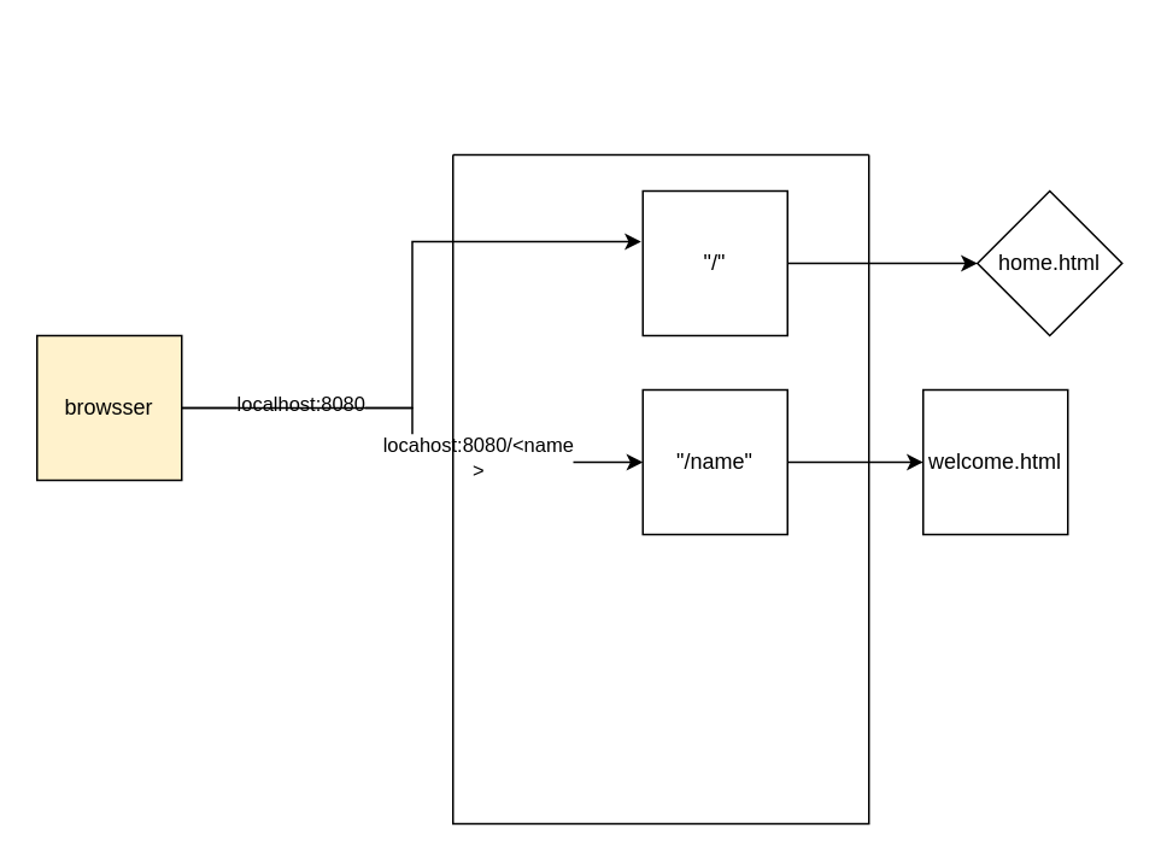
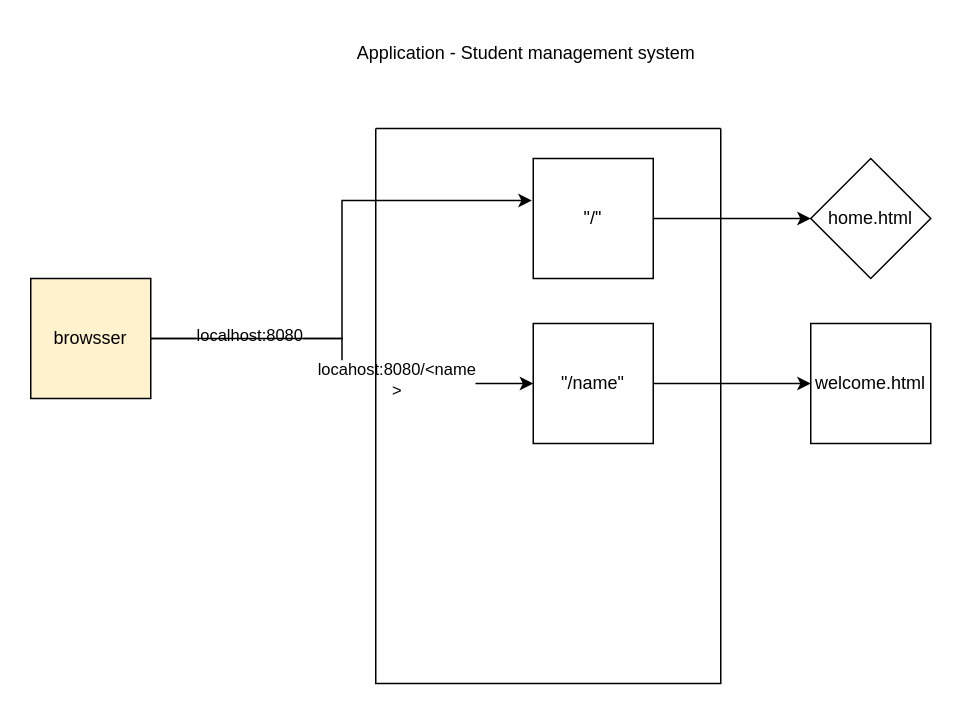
+ <mxCell id="9" value="Application - Student management system" style="text;html=1;align=center;verticalAlign=middle;resizable=0;points=[];autosize=1;strokeColor=none;fillColor=none;" vertex="1" parent="1"><mxGeometry x="225" y="20" width="250" height="30" as="geometry" /></mxCell>
- <mxCell id="13" value="welcome.html" style="whiteSpace=wrap;html=1;aspect=fixed;" vertex="1" parent="1"><mxGeometry x="510" y="215" width="80" height="80" as="geometry" /></mxCell>
+ <mxCell id="13" value="welcome.html" style="whiteSpace=wrap;html=1;aspect=fixed;" vertex="1" parent="1"><mxGeometry x="540" y="215" width="80" height="80" as="geometry" /></mxCell>
